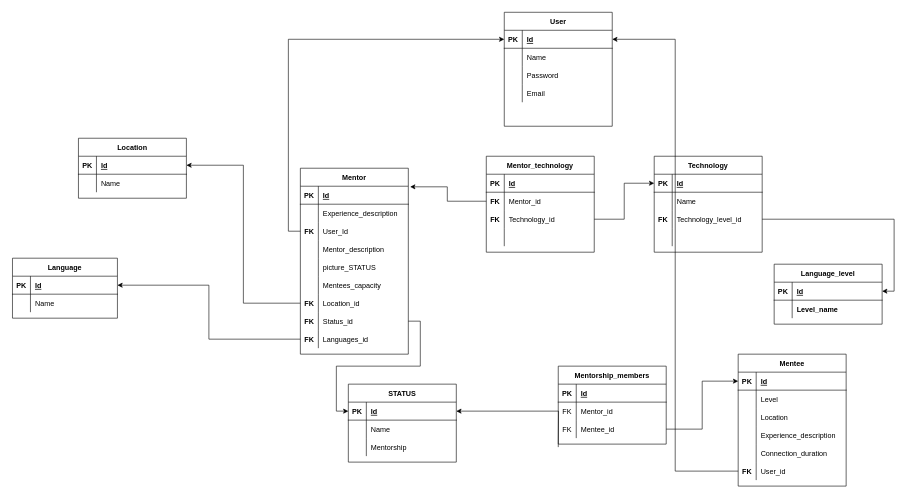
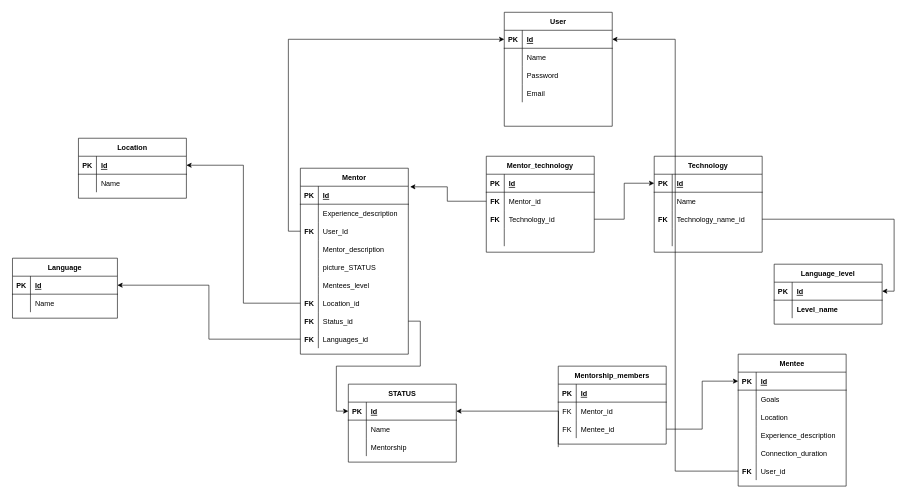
- <mxCell id="39" value="Technology_level_id" style="shape=partialRectangle;connectable=0;fillColor=none;top=0;left=0;bottom=0;right=0;align=left;spacingLeft=6;overflow=hidden;" parent="37" vertex="1"><mxGeometry x="30" width="150" height="30" as="geometry"><mxRectangle width="150" height="30" as="alternateBounds" /></mxGeometry></mxCell>
+ <mxCell id="39" value="Technology_name_id" style="shape=partialRectangle;connectable=0;fillColor=none;top=0;left=0;bottom=0;right=0;align=left;spacingLeft=6;overflow=hidden;" parent="37" vertex="1"><mxGeometry x="30" width="150" height="30" as="geometry"><mxRectangle width="150" height="30" as="alternateBounds" /></mxGeometry></mxCell>
- <mxCell id="20" value="Mentees_capacity" style="shape=partialRectangle;connectable=0;fillColor=none;top=0;left=0;bottom=0;right=0;align=left;spacingLeft=6;overflow=hidden;" parent="18" vertex="1"><mxGeometry x="30" width="150" height="30" as="geometry"><mxRectangle width="150" height="30" as="alternateBounds" /></mxGeometry></mxCell>
+ <mxCell id="20" value="Mentees_level" style="shape=partialRectangle;connectable=0;fillColor=none;top=0;left=0;bottom=0;right=0;align=left;spacingLeft=6;overflow=hidden;" parent="18" vertex="1"><mxGeometry x="30" width="150" height="30" as="geometry"><mxRectangle width="150" height="30" as="alternateBounds" /></mxGeometry></mxCell>
- <mxCell id="75" value="Level" style="shape=partialRectangle;connectable=0;fillColor=none;top=0;left=0;bottom=0;right=0;align=left;spacingLeft=6;overflow=hidden;" parent="73" vertex="1"><mxGeometry x="30" width="150" height="30" as="geometry"><mxRectangle width="150" height="30" as="alternateBounds" /></mxGeometry></mxCell>
+ <mxCell id="75" value="Goals" style="shape=partialRectangle;connectable=0;fillColor=none;top=0;left=0;bottom=0;right=0;align=left;spacingLeft=6;overflow=hidden;" parent="73" vertex="1"><mxGeometry x="30" width="150" height="30" as="geometry"><mxRectangle width="150" height="30" as="alternateBounds" /></mxGeometry></mxCell>
